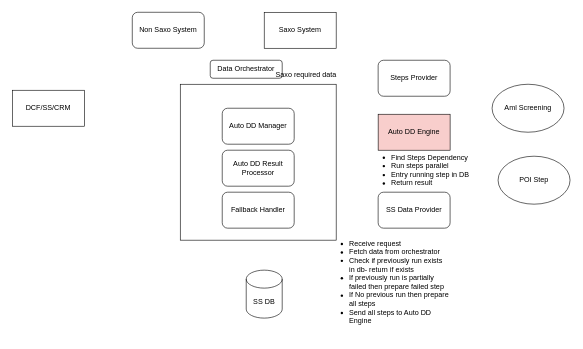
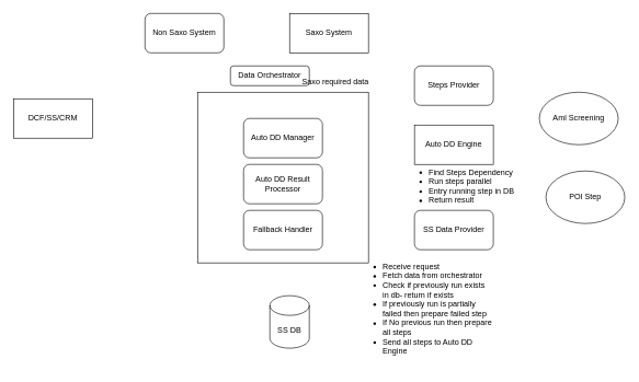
- <mxCell id="10" value="Auto DD Engine" style="rounded=0;whiteSpace=wrap;html=1;fillColor=#f8cecc;" vertex="1" parent="1"><mxGeometry x="630" y="190" width="120" height="60" as="geometry" /></mxCell>
+ <mxCell id="10" value="Auto DD Engine" style="rounded=0;whiteSpace=wrap;html=1;" vertex="1" parent="1"><mxGeometry x="630" y="190" width="120" height="60" as="geometry" /></mxCell>
